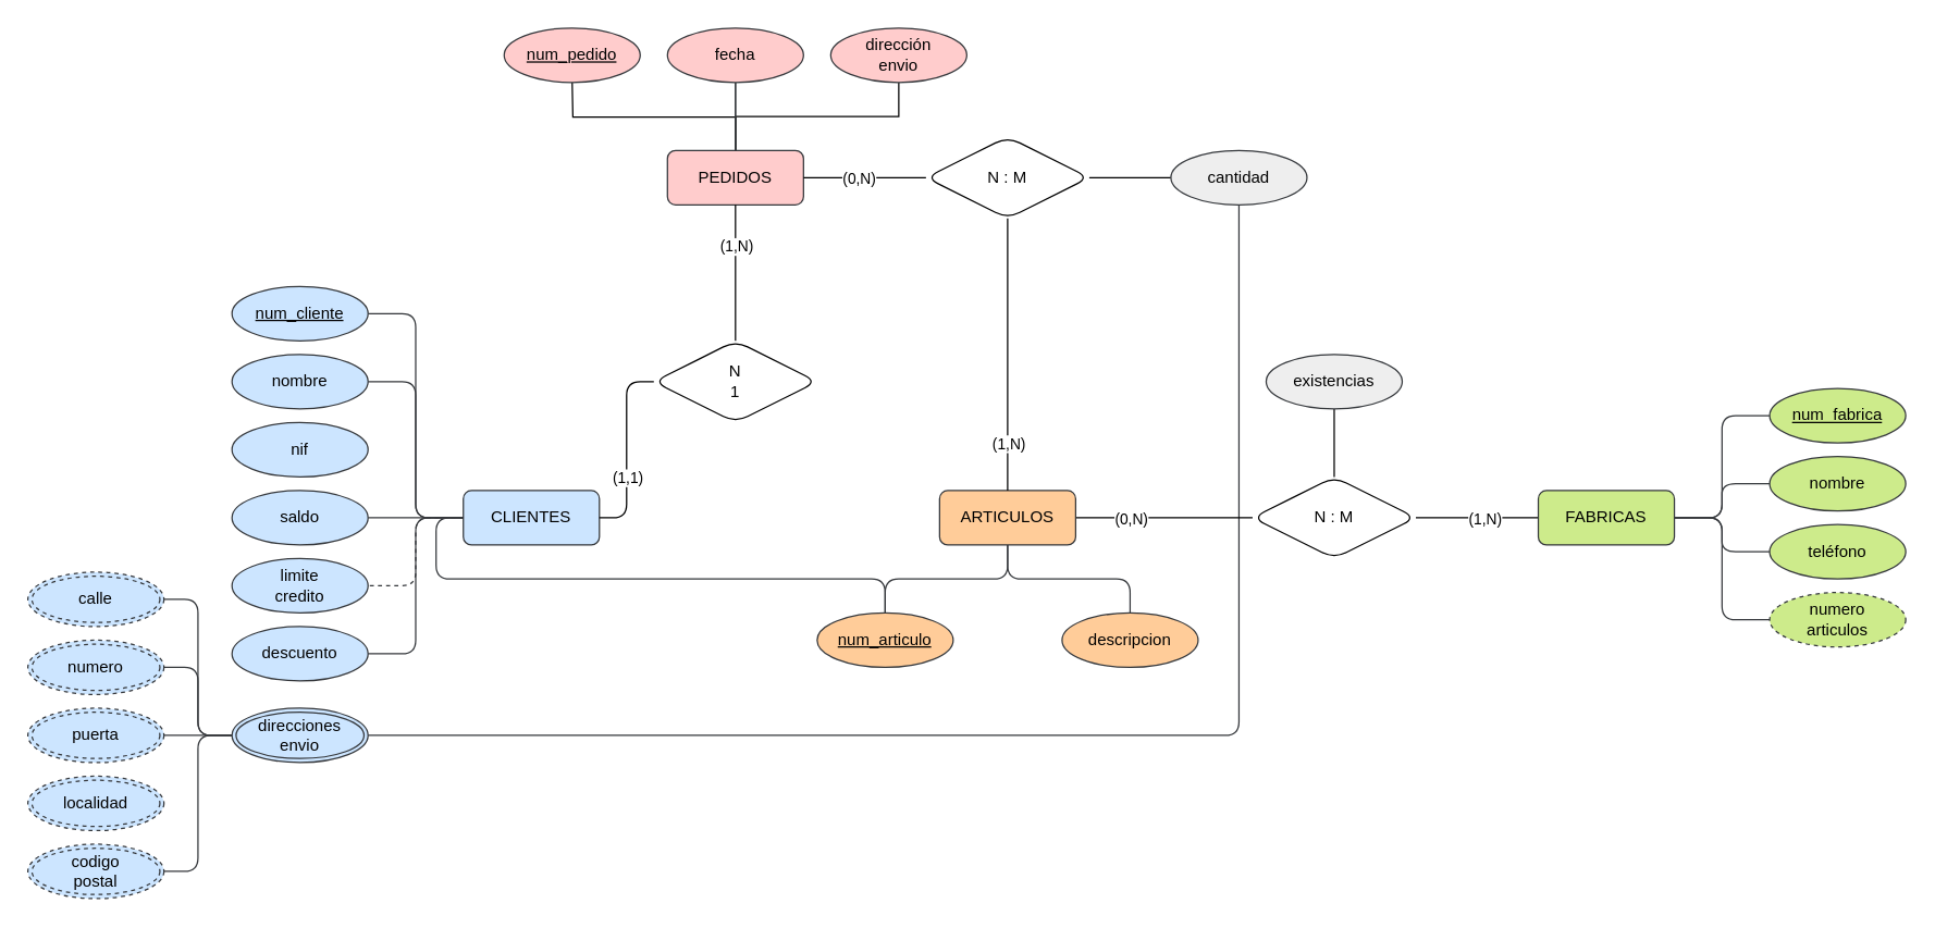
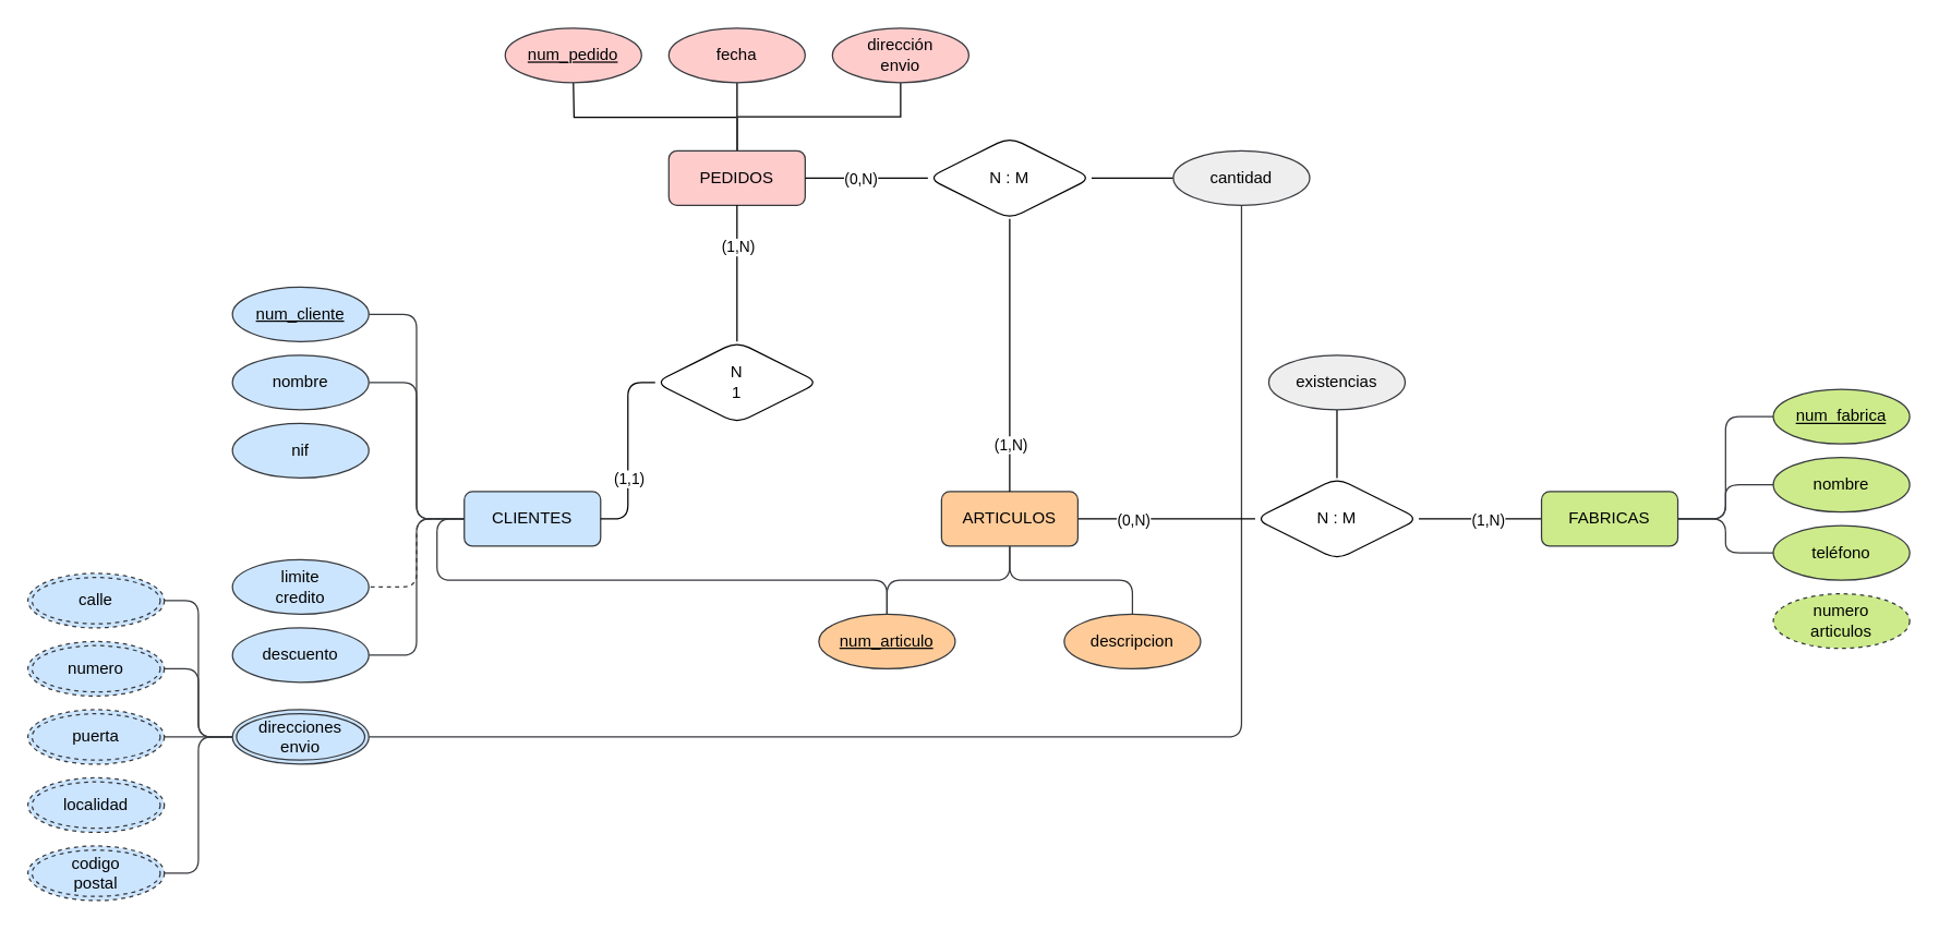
- <mxCell id="11" value="saldo" style="ellipse;whiteSpace=wrap;html=1;align=center;fillColor=#cce5ff;strokeColor=#36393d;rounded=1;" parent="1" vertex="1"><mxGeometry x="170" y="360" width="100" height="40" as="geometry" /></mxCell>
- <mxCell id="3" style="edgeStyle=orthogonalEdgeStyle;orthogonalLoop=1;jettySize=auto;html=1;exitX=0;exitY=0.5;exitDx=0;exitDy=0;entryX=1;entryY=0.5;entryDx=0;entryDy=0;fillColor=#cce5ff;strokeColor=#36393d;startArrow=none;startFill=0;endArrow=none;endFill=0;" parent="1" source="6" target="11" edge="1"><mxGeometry relative="1" as="geometry" /></mxCell>
- <mxCell id="31" style="edgeStyle=orthogonalEdgeStyle;orthogonalLoop=1;jettySize=auto;html=1;entryX=0;entryY=0.5;entryDx=0;entryDy=0;startArrow=none;startFill=0;endArrow=none;endFill=0;fillColor=#cdeb8b;strokeColor=#36393d;" parent="1" source="34" target="38" edge="1"><mxGeometry relative="1" as="geometry" /></mxCell>
